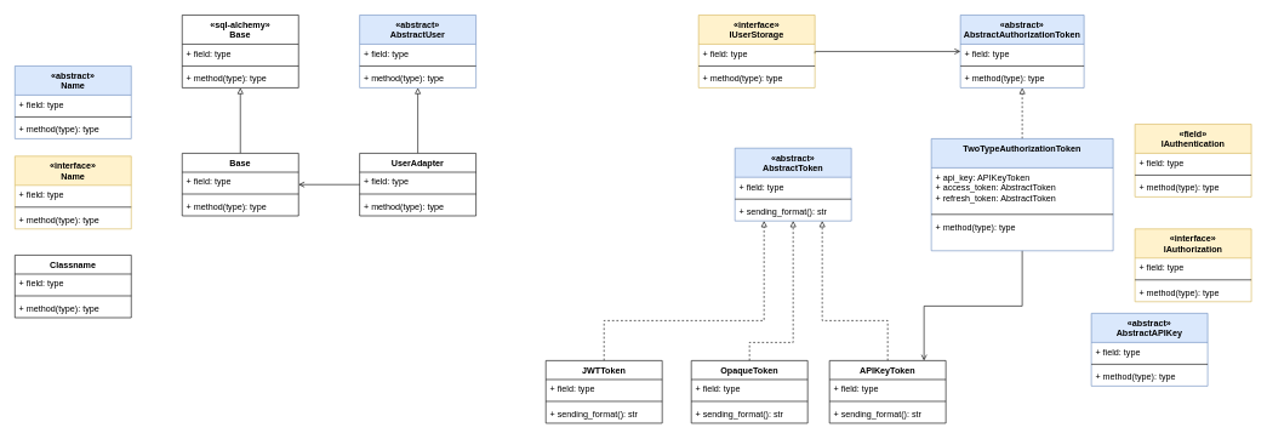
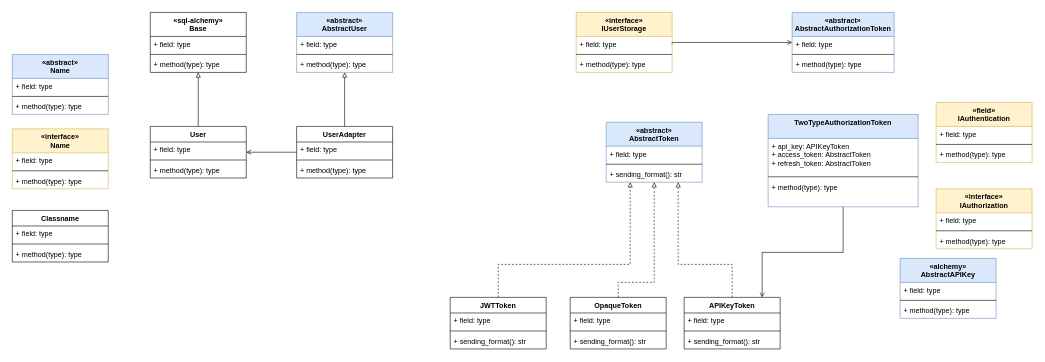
- <mxCell id="58" style="edgeStyle=orthogonalEdgeStyle;rounded=0;orthogonalLoop=1;jettySize=auto;html=1;endArrow=block;endFill=0;dashed=1;" edge="1" parent="1" source="60" target="26"><mxGeometry relative="1" as="geometry" /></mxCell>
- <mxCell id="48" value="Base" style="swimlane;fontStyle=1;align=center;verticalAlign=top;childLayout=stackLayout;horizontal=1;startSize=26;horizontalStack=0;resizeParent=1;resizeParentMax=0;resizeLast=0;collapsible=1;marginBottom=0;" vertex="1" parent="1"><mxGeometry x="250" y="210" width="160" height="86" as="geometry" /></mxCell>
+ <mxCell id="48" value="User" style="swimlane;fontStyle=1;align=center;verticalAlign=top;childLayout=stackLayout;horizontal=1;startSize=26;horizontalStack=0;resizeParent=1;resizeParentMax=0;resizeLast=0;collapsible=1;marginBottom=0;" vertex="1" parent="1"><mxGeometry x="250" y="210" width="160" height="86" as="geometry" /></mxCell>
- <mxCell id="18" value="«abstract»&#10;AbstractAPIKey" style="swimlane;fontStyle=1;align=center;verticalAlign=top;childLayout=stackLayout;horizontal=1;startSize=40;horizontalStack=0;resizeParent=1;resizeParentMax=0;resizeLast=0;collapsible=1;marginBottom=0;fillColor=#dae8fc;strokeColor=#6c8ebf;" vertex="1" parent="1"><mxGeometry x="1500" y="430" width="160" height="100" as="geometry" /></mxCell>
+ <mxCell id="18" value="«alchemy»&#10;AbstractAPIKey" style="swimlane;fontStyle=1;align=center;verticalAlign=top;childLayout=stackLayout;horizontal=1;startSize=40;horizontalStack=0;resizeParent=1;resizeParentMax=0;resizeLast=0;collapsible=1;marginBottom=0;fillColor=#dae8fc;strokeColor=#6c8ebf;" vertex="1" parent="1"><mxGeometry x="1500" y="430" width="160" height="100" as="geometry" /></mxCell>
